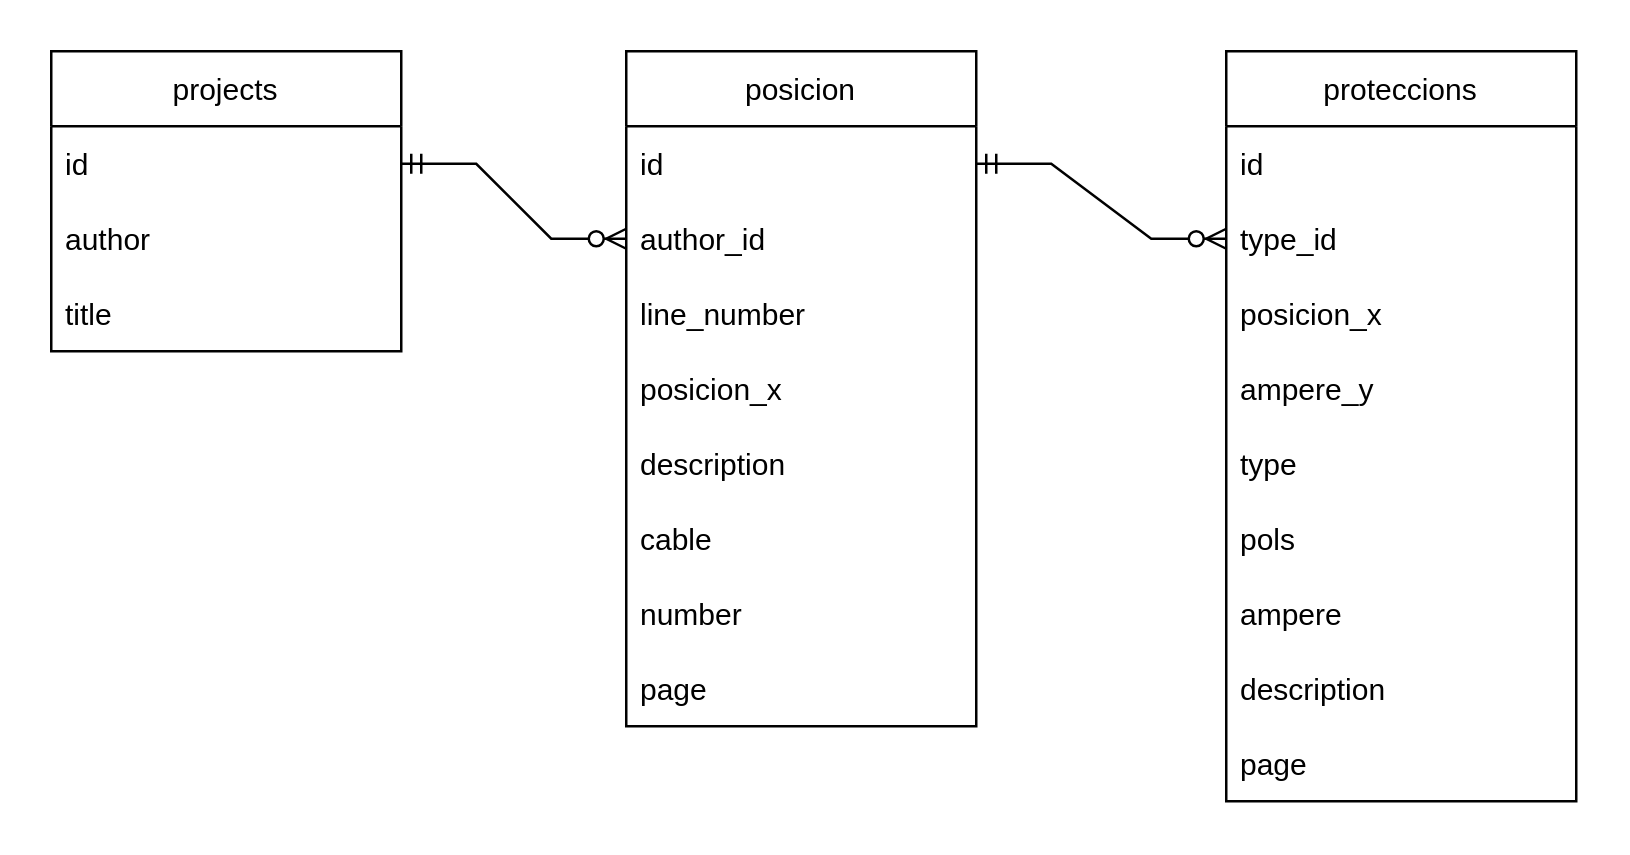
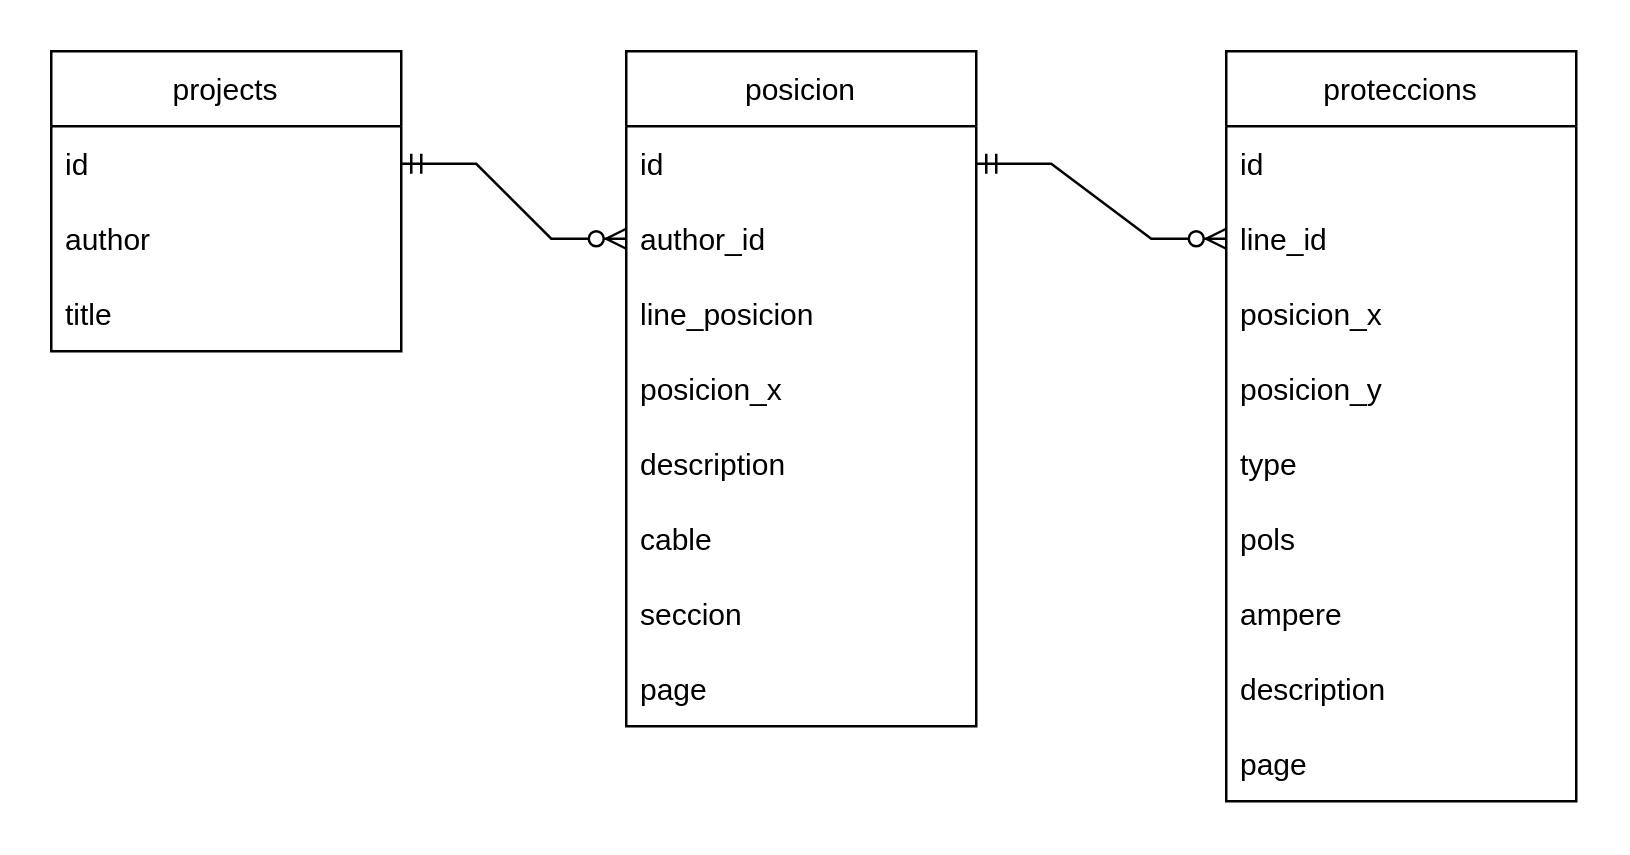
- <mxCell id="18" value="type_id" style="text;strokeColor=none;fillColor=none;align=left;verticalAlign=middle;spacingLeft=4;spacingRight=4;overflow=hidden;points=[[0,0.5],[1,0.5]];portConstraint=eastwest;rotatable=0;" vertex="1" parent="16"><mxGeometry y="60" width="140" height="30" as="geometry" /></mxCell>
+ <mxCell id="18" value="line_id" style="text;strokeColor=none;fillColor=none;align=left;verticalAlign=middle;spacingLeft=4;spacingRight=4;overflow=hidden;points=[[0,0.5],[1,0.5]];portConstraint=eastwest;rotatable=0;" vertex="1" parent="16"><mxGeometry y="60" width="140" height="30" as="geometry" /></mxCell>
- <mxCell id="9" value="line_number" style="text;strokeColor=none;fillColor=none;align=left;verticalAlign=middle;spacingLeft=4;spacingRight=4;overflow=hidden;points=[[0,0.5],[1,0.5]];portConstraint=eastwest;rotatable=0;" vertex="1" parent="6"><mxGeometry y="90" width="140" height="30" as="geometry" /></mxCell>
+ <mxCell id="9" value="line_posicion" style="text;strokeColor=none;fillColor=none;align=left;verticalAlign=middle;spacingLeft=4;spacingRight=4;overflow=hidden;points=[[0,0.5],[1,0.5]];portConstraint=eastwest;rotatable=0;" vertex="1" parent="6"><mxGeometry y="90" width="140" height="30" as="geometry" /></mxCell>
- <mxCell id="20" value="ampere_y" style="text;strokeColor=none;fillColor=none;align=left;verticalAlign=middle;spacingLeft=4;spacingRight=4;overflow=hidden;points=[[0,0.5],[1,0.5]];portConstraint=eastwest;rotatable=0;" vertex="1" parent="16"><mxGeometry y="120" width="140" height="30" as="geometry" /></mxCell>
+ <mxCell id="20" value="posicion_y" style="text;strokeColor=none;fillColor=none;align=left;verticalAlign=middle;spacingLeft=4;spacingRight=4;overflow=hidden;points=[[0,0.5],[1,0.5]];portConstraint=eastwest;rotatable=0;" vertex="1" parent="16"><mxGeometry y="120" width="140" height="30" as="geometry" /></mxCell>
- <mxCell id="13" value="number" style="text;strokeColor=none;fillColor=none;align=left;verticalAlign=middle;spacingLeft=4;spacingRight=4;overflow=hidden;points=[[0,0.5],[1,0.5]];portConstraint=eastwest;rotatable=0;" vertex="1" parent="6"><mxGeometry y="210" width="140" height="30" as="geometry" /></mxCell>
+ <mxCell id="13" value="seccion" style="text;strokeColor=none;fillColor=none;align=left;verticalAlign=middle;spacingLeft=4;spacingRight=4;overflow=hidden;points=[[0,0.5],[1,0.5]];portConstraint=eastwest;rotatable=0;" vertex="1" parent="6"><mxGeometry y="210" width="140" height="30" as="geometry" /></mxCell>
